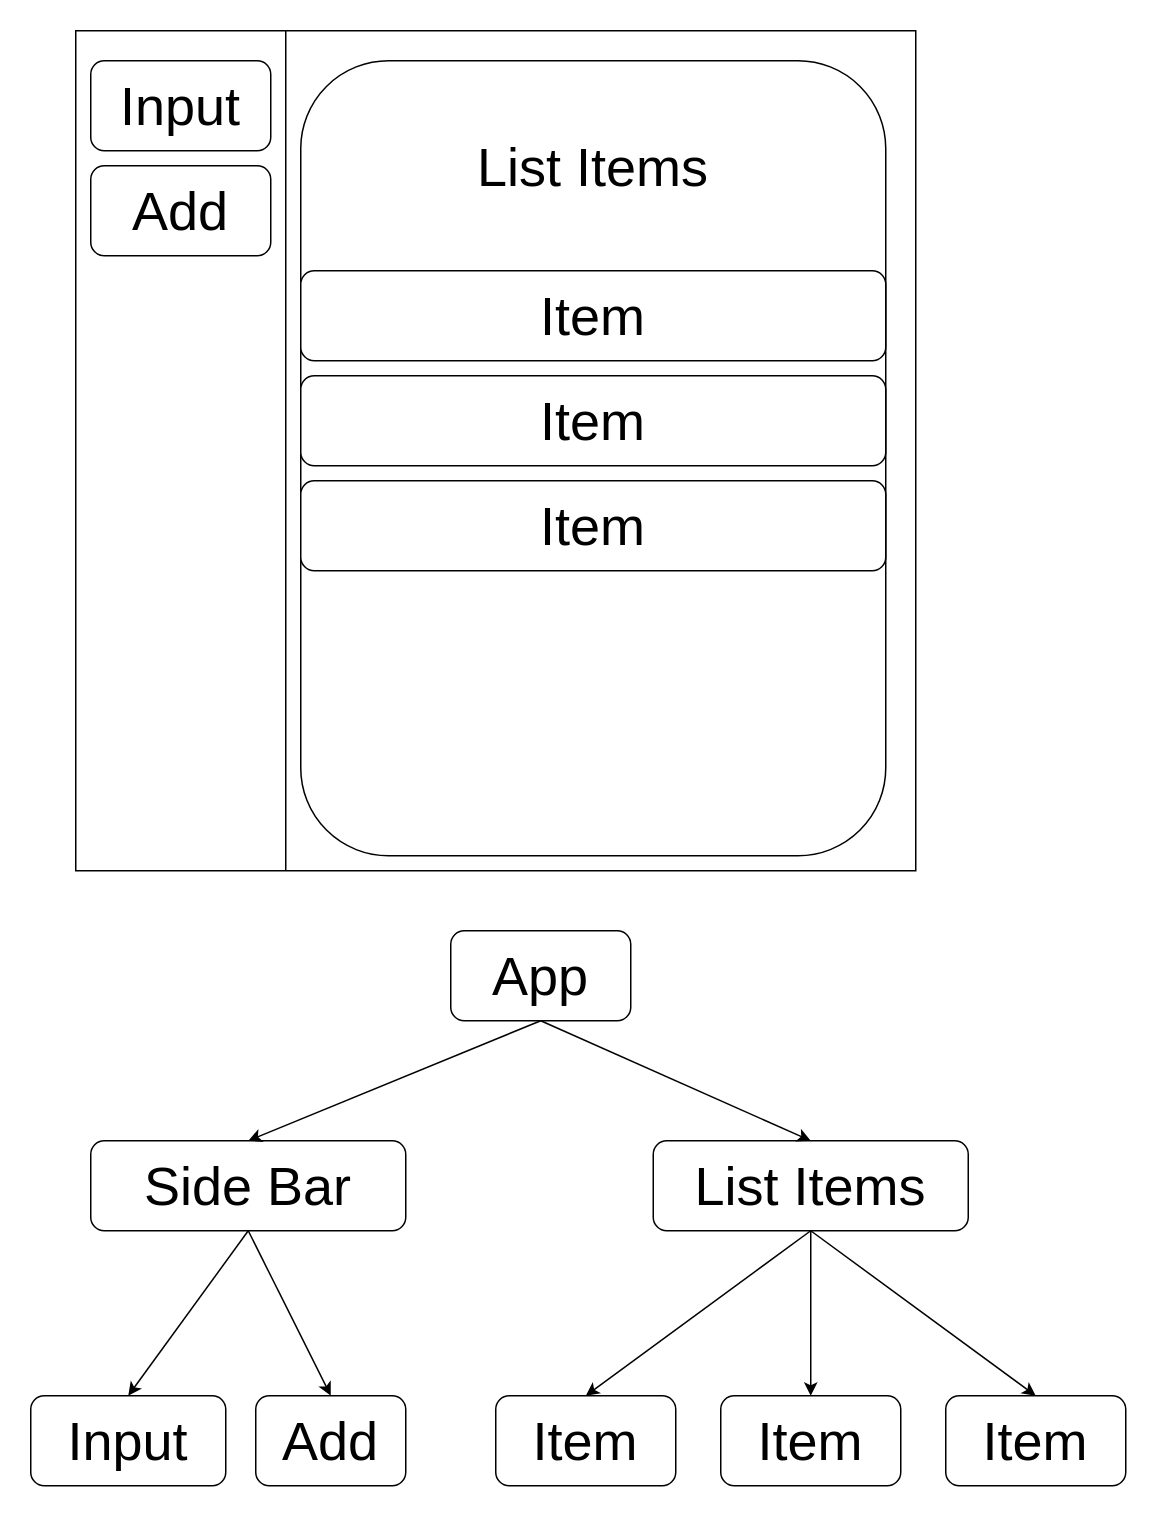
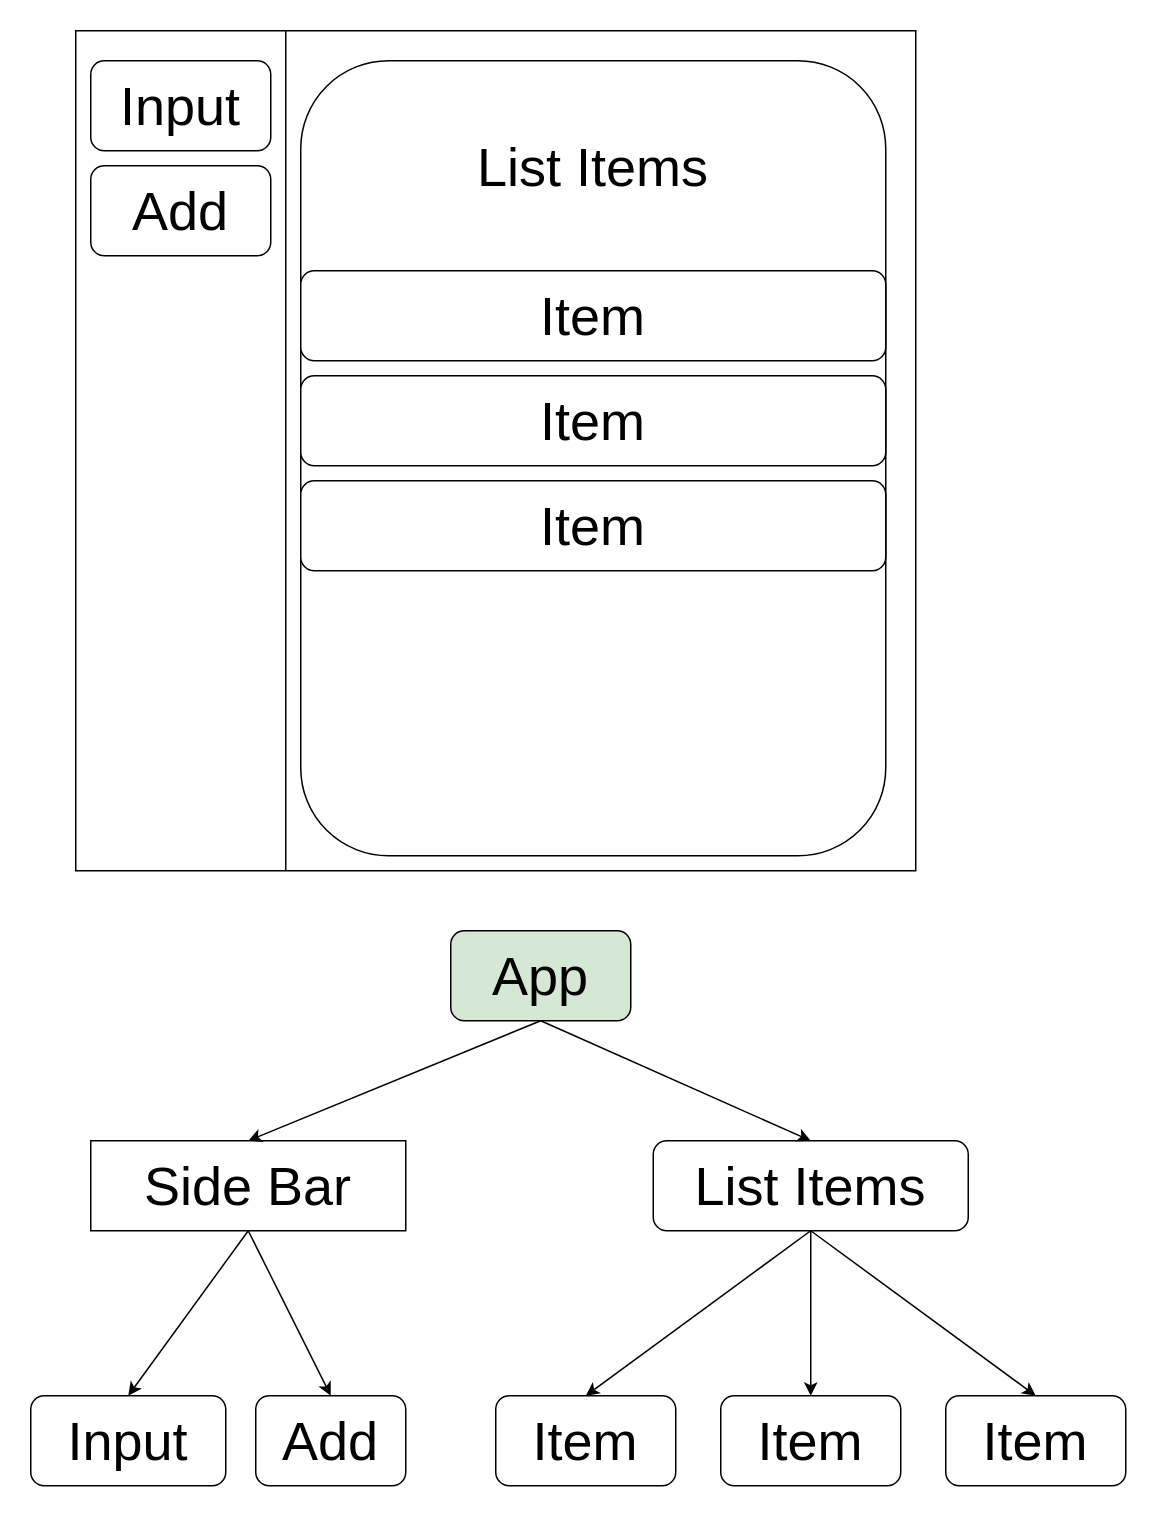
- <mxCell id="10" value="&lt;font style=&quot;font-size: 36px;&quot;&gt;App&lt;/font&gt;" style="rounded=1;whiteSpace=wrap;html=1;" vertex="1" parent="1"><mxGeometry x="300" y="620" width="120" height="60" as="geometry" /></mxCell>
+ <mxCell id="10" value="&lt;font style=&quot;font-size: 36px;&quot;&gt;App&lt;/font&gt;" style="rounded=1;whiteSpace=wrap;html=1;fillColor=#d5e8d4;" vertex="1" parent="1"><mxGeometry x="300" y="620" width="120" height="60" as="geometry" /></mxCell>
- <mxCell id="12" value="&lt;font style=&quot;font-size: 36px;&quot;&gt;Side Bar&lt;/font&gt;" style="rounded=1;whiteSpace=wrap;html=1;" vertex="1" parent="1"><mxGeometry x="60" y="760" width="210" height="60" as="geometry" /></mxCell>
+ <mxCell id="12" value="&lt;font style=&quot;font-size: 36px;&quot;&gt;Side Bar&lt;/font&gt;" style="whiteSpace=wrap;html=1;rounded=0;" vertex="1" parent="1"><mxGeometry x="60" y="760" width="210" height="60" as="geometry" /></mxCell>
